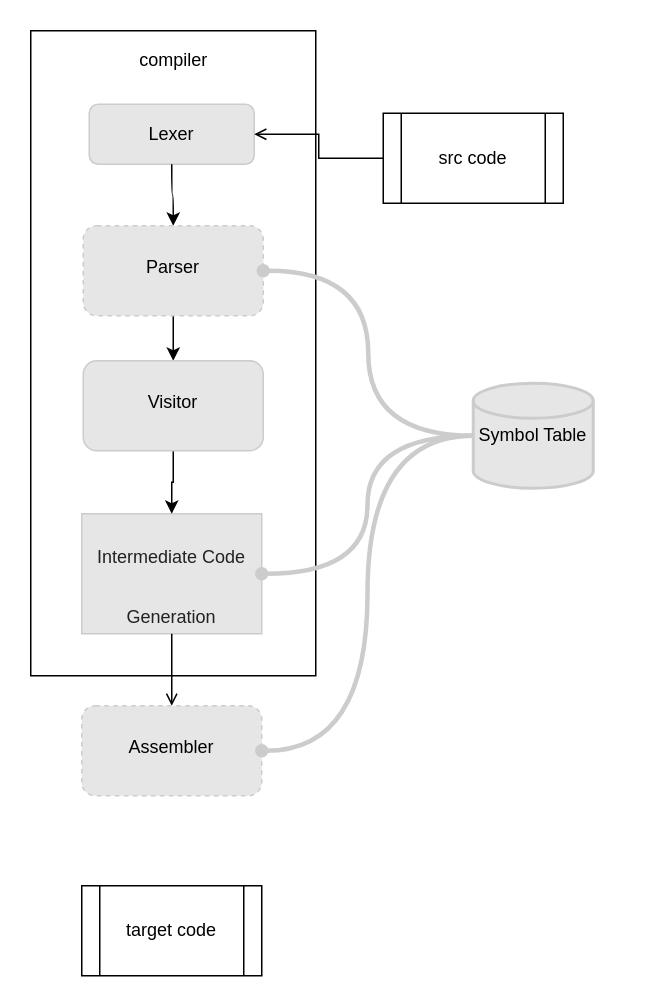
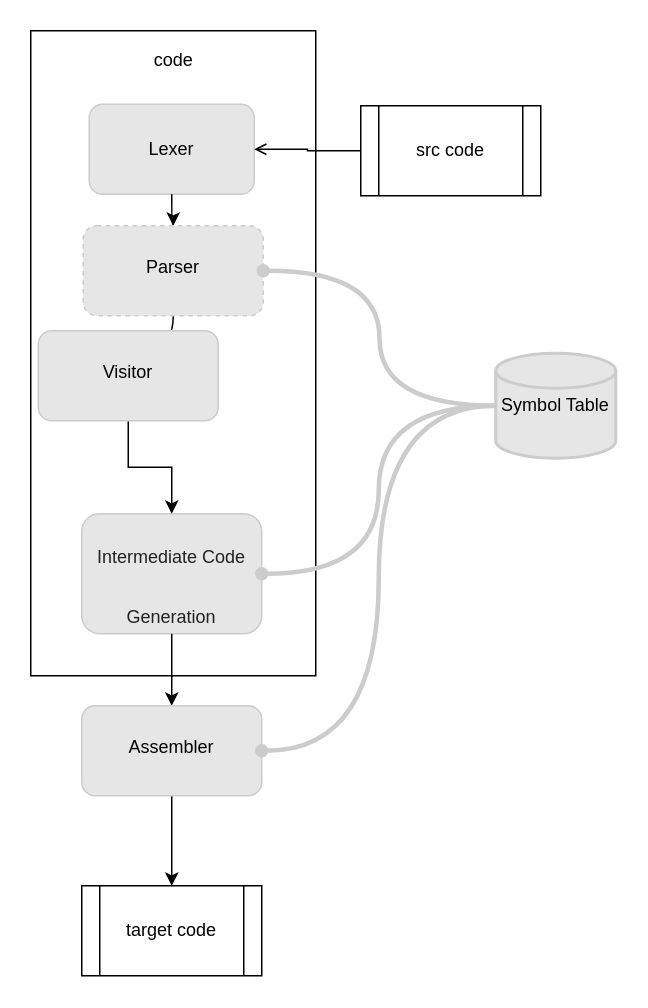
- <mxCell id="20" value="compiler" style="text;html=1;align=center;verticalAlign=middle;resizable=0;points=[];autosize=1;strokeColor=none;fillColor=none;" vertex="1" parent="1"><mxGeometry x="85" width="60" height="20" as="geometry" y="30" /></mxCell>
+ <mxCell id="20" value="code" style="text;html=1;align=center;verticalAlign=middle;resizable=0;points=[];autosize=1;strokeColor=none;fillColor=none;" vertex="1" parent="1"><mxGeometry x="85" width="60" height="20" as="geometry" y="30" /></mxCell>
- <mxCell id="3" value="Lexer" style="rounded=1;whiteSpace=wrap;html=1;fillColor=#E6E6E6;strokeColor=#CCCCCC;" parent="1" vertex="1"><mxGeometry x="59" y="69" width="110" height="40" as="geometry" /></mxCell>
+ <mxCell id="3" value="Lexer" style="rounded=1;whiteSpace=wrap;html=1;fillColor=#E6E6E6;strokeColor=#CCCCCC;" parent="1" vertex="1"><mxGeometry x="59" y="69" width="110" height="60" as="geometry" /></mxCell>
- <mxCell id="17" value="src code" style="shape=process;whiteSpace=wrap;html=1;backgroundOutline=1;" parent="1" vertex="1"><mxGeometry x="255" y="75" width="120" height="60" as="geometry" /></mxCell>
+ <mxCell id="17" value="src code" style="shape=process;whiteSpace=wrap;html=1;backgroundOutline=1;" parent="1" vertex="1"><mxGeometry x="240" y="70" width="120" height="60" as="geometry" /></mxCell>
- <mxCell id="13" value="&lt;br&gt;Visitor" style="whiteSpace=wrap;html=1;verticalAlign=top;strokeColor=#CCCCCC;fillColor=#E6E6E6;rounded=1;glass=0;shadow=0;sketch=0;" parent="1" vertex="1"><mxGeometry x="55" y="240" width="120" height="60" as="geometry" /></mxCell>
+ <mxCell id="13" value="&lt;br&gt;Visitor" style="whiteSpace=wrap;html=1;verticalAlign=top;strokeColor=#CCCCCC;fillColor=#E6E6E6;rounded=1;glass=0;shadow=0;sketch=0;" parent="1" vertex="1"><mxGeometry x="25" y="220" width="120" height="60" as="geometry" /></mxCell>
- <mxCell id="9" value="Symbol Table" style="strokeWidth=2;html=1;shape=mxgraph.flowchart.database;whiteSpace=wrap;rounded=1;shadow=0;glass=0;sketch=0;fillColor=#E6E6E6;strokeColor=#CCCCCC;" parent="1" vertex="1"><mxGeometry x="315" y="255" width="80" height="70" as="geometry" /></mxCell>
+ <mxCell id="9" value="Symbol Table" style="strokeWidth=2;html=1;shape=mxgraph.flowchart.database;whiteSpace=wrap;rounded=1;shadow=0;glass=0;sketch=0;fillColor=#E6E6E6;strokeColor=#CCCCCC;" parent="1" vertex="1"><mxGeometry x="330" y="235" width="80" height="70" as="geometry" /></mxCell>
- <mxCell id="7" value="&lt;h2 style=&quot;box-sizing: inherit ; padding: 0px ; margin: 0px 0px 0.5em ; line-height: 40px ; color: rgb(34 , 34 , 34)&quot;&gt;&lt;span style=&quot;font-size: 12px ; font-weight: normal ; line-height: 123%&quot;&gt;Intermediate Code Generation&lt;/span&gt;&lt;br&gt;&lt;/h2&gt;" style="whiteSpace=wrap;html=1;verticalAlign=top;strokeColor=#CCCCCC;fillColor=#E6E6E6;glass=0;shadow=0;sketch=0;rounded=0;" parent="1" vertex="1"><mxGeometry x="54" y="342" width="120" height="80" as="geometry" /></mxCell>
+ <mxCell id="7" value="&lt;h2 style=&quot;box-sizing: inherit ; padding: 0px ; margin: 0px 0px 0.5em ; line-height: 40px ; color: rgb(34 , 34 , 34)&quot;&gt;&lt;span style=&quot;font-size: 12px ; font-weight: normal ; line-height: 123%&quot;&gt;Intermediate Code Generation&lt;/span&gt;&lt;br&gt;&lt;/h2&gt;" style="whiteSpace=wrap;html=1;verticalAlign=top;strokeColor=#CCCCCC;fillColor=#E6E6E6;rounded=1;glass=0;shadow=0;sketch=0;" parent="1" vertex="1"><mxGeometry x="54" y="342" width="120" height="80" as="geometry" /></mxCell>
- <mxCell id="8" style="edgeStyle=orthogonalEdgeStyle;curved=1;rounded=0;orthogonalLoop=1;jettySize=auto;html=1;exitX=0.5;exitY=1;exitDx=0;exitDy=0;endArrow=open;" parent="1" source="7" target="11" edge="1"><mxGeometry relative="1" as="geometry"><mxPoint x="-80" y="440" as="sourcePoint" /></mxGeometry></mxCell>
+ <mxCell id="8" style="edgeStyle=orthogonalEdgeStyle;curved=1;rounded=0;orthogonalLoop=1;jettySize=auto;html=1;exitX=0.5;exitY=1;exitDx=0;exitDy=0;" parent="1" source="7" target="11" edge="1"><mxGeometry relative="1" as="geometry"><mxPoint x="-80" y="440" as="sourcePoint" /></mxGeometry></mxCell>
- <mxCell id="11" value="&lt;br&gt;Assembler" style="whiteSpace=wrap;html=1;verticalAlign=top;strokeColor=#CCCCCC;fillColor=#E6E6E6;rounded=1;glass=0;shadow=0;sketch=0;dashed=1;" parent="1" vertex="1"><mxGeometry x="54" y="470" width="120" height="60" as="geometry" /></mxCell>
+ <mxCell id="11" value="&lt;br&gt;Assembler" style="whiteSpace=wrap;html=1;verticalAlign=top;strokeColor=#CCCCCC;fillColor=#E6E6E6;rounded=1;glass=0;shadow=0;sketch=0;" parent="1" vertex="1"><mxGeometry x="54" y="470" width="120" height="60" as="geometry" /></mxCell>
+ <mxCell id="10" value="" style="edgeStyle=orthogonalEdgeStyle;rounded=0;orthogonalLoop=1;jettySize=auto;html=1;" parent="1" source="11" target="18" edge="1"><mxGeometry relative="1" as="geometry" /></mxCell>
